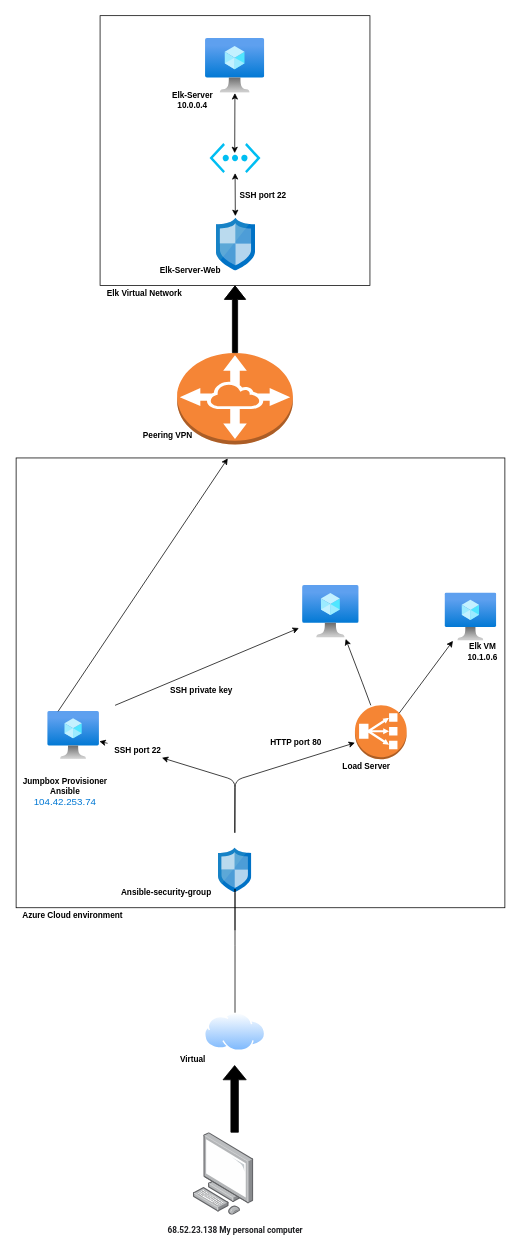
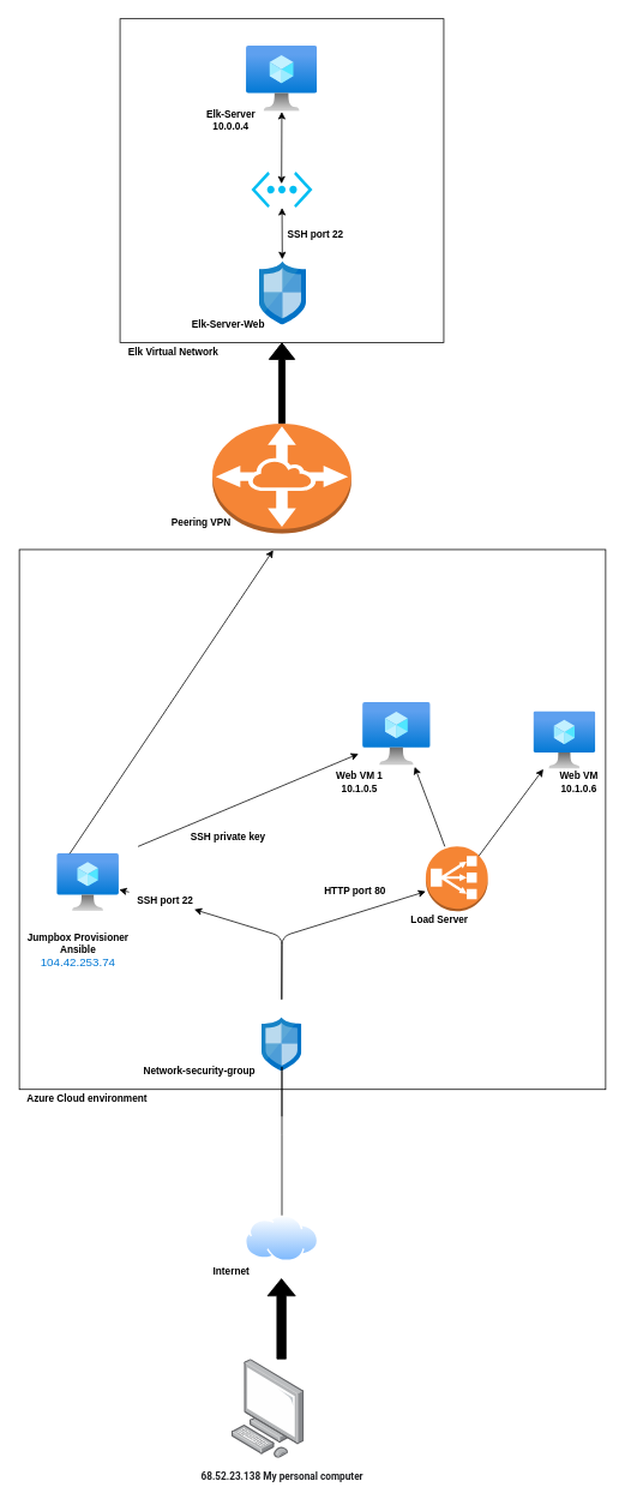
+ <mxCell id="27" value="&lt;b&gt;Web VM 1&lt;br&gt;10.1.0.5&lt;br&gt;&lt;/b&gt;" style="text;html=1;align=center;verticalAlign=middle;resizable=0;points=[];autosize=1;fontSize=11;" vertex="1" parent="1"><mxGeometry x="363.88" y="854" width="70" height="30" as="geometry" /></mxCell>
- <mxCell id="28" value="&lt;b&gt;Elk VM&lt;br&gt;10.1.0.6&lt;br&gt;&lt;/b&gt;" style="text;html=1;align=center;verticalAlign=middle;resizable=0;points=[];autosize=1;fontSize=11;" vertex="1" parent="1"><mxGeometry x="613" y="854" width="60" height="30" as="geometry" /></mxCell>
+ <mxCell id="28" value="&lt;b&gt;Web VM&lt;br&gt;10.1.0.6&lt;br&gt;&lt;/b&gt;" style="text;html=1;align=center;verticalAlign=middle;resizable=0;points=[];autosize=1;fontSize=11;" vertex="1" parent="1"><mxGeometry x="613" y="854" width="60" height="30" as="geometry" /></mxCell>
- <mxCell id="24" value="SSH private key" style="text;html=1;align=center;verticalAlign=middle;resizable=0;points=[];autosize=1;fontSize=11;fontStyle=1" vertex="1" parent="1"><mxGeometry x="218" y="910" width="100" height="20" as="geometry" /></mxCell>
+ <mxCell id="24" value="SSH private key" style="text;html=1;align=center;verticalAlign=middle;resizable=0;points=[];autosize=1;fontSize=11;fontStyle=1" vertex="1" parent="1"><mxGeometry x="203" y="920" width="100" height="20" as="geometry" /></mxCell>
- <mxCell id="14" value="Ansible-security-group" style="text;html=1;align=center;verticalAlign=middle;resizable=0;points=[];autosize=1;fontSize=11;fontStyle=1" vertex="1" parent="1"><mxGeometry x="150.81" y="1180" width="140" height="20" as="geometry" /></mxCell>
+ <mxCell id="14" value="Network-security-group" style="text;html=1;align=center;verticalAlign=middle;resizable=0;points=[];autosize=1;fontSize=11;fontStyle=1" vertex="1" parent="1"><mxGeometry x="150.81" y="1180" width="140" height="20" as="geometry" /></mxCell>
- <mxCell id="15" value="&lt;b&gt;Virtual&lt;/b&gt;&amp;nbsp;" style="text;html=1;align=center;verticalAlign=middle;resizable=0;points=[];autosize=1;fontSize=11;" vertex="1" parent="1"><mxGeometry x="228" y="1401.5" width="60" height="20" as="geometry" /></mxCell>
+ <mxCell id="15" value="&lt;b&gt;Internet&lt;/b&gt;&amp;nbsp;" style="text;html=1;align=center;verticalAlign=middle;resizable=0;points=[];autosize=1;fontSize=11;" vertex="1" parent="1"><mxGeometry x="228" y="1401.5" width="60" height="20" as="geometry" /></mxCell>
